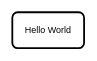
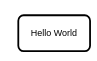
- <mxCell id="2" value="&lt;font face=&quot;Helvetica&quot;&gt;Hello World&lt;/font&gt;" style="rounded=1;whiteSpace=wrap;html=1;strokeWidth=3;fontSize=15;fontStyle=0;fontFamily=Times New Roman;" vertex="1" parent="1"><mxGeometry x="20" y="20" width="120" height="60" as="geometry" /></mxCell>
+ <mxCell id="2" value="&lt;font face=&quot;Helvetica&quot;&gt;Hello World&lt;/font&gt;" style="rounded=1;whiteSpace=wrap;html=1;strokeWidth=3;fontSize=15;fontStyle=0;fontFamily=Times New Roman;" vertex="1" parent="1"><mxGeometry x="30" y="25" width="120" height="60" as="geometry" /></mxCell>
